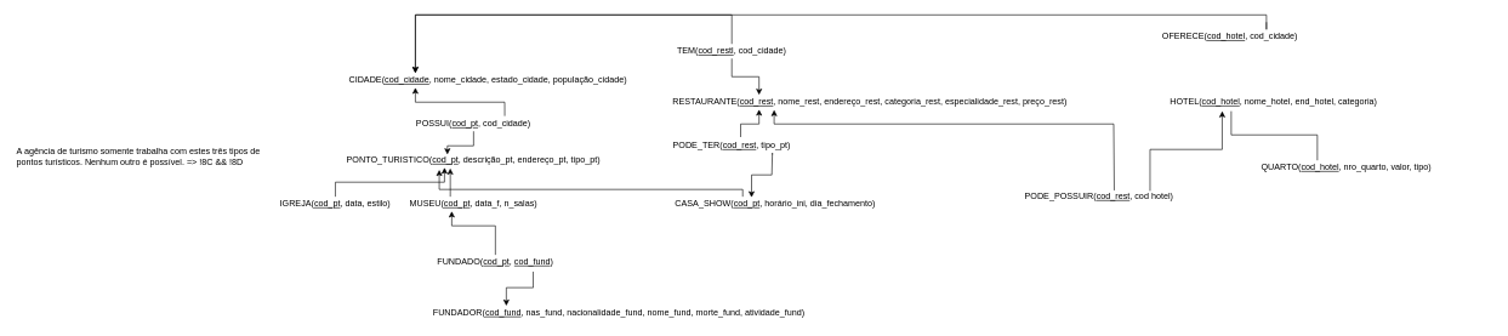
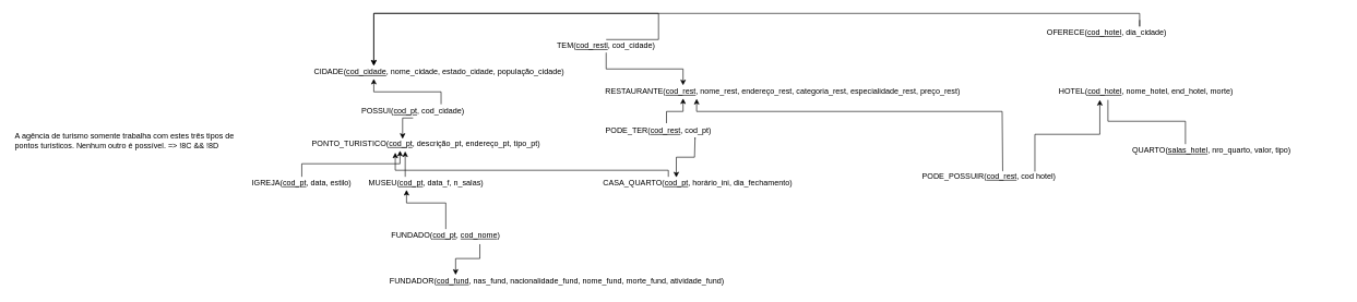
- <mxCell id="24" value="OFERECE(&lt;u&gt;cod_hotel&lt;/u&gt;, cod_cidade)" style="text;html=1;strokeColor=none;fillColor=none;align=center;verticalAlign=middle;whiteSpace=wrap;rounded=0;" vertex="1" parent="1"><mxGeometry x="1490" y="40" width="400" height="20" as="geometry" /></mxCell>
+ <mxCell id="24" value="OFERECE(&lt;u&gt;cod_hotel&lt;/u&gt;, dia_cidade)" style="text;html=1;strokeColor=none;fillColor=none;align=center;verticalAlign=middle;whiteSpace=wrap;rounded=0;" vertex="1" parent="1"><mxGeometry x="1490" y="40" width="400" height="20" as="geometry" /></mxCell>
- <mxCell id="27" value="TEM(&lt;u&gt;cod_restl&lt;/u&gt;, cod_cidade)" style="text;html=1;strokeColor=none;fillColor=none;align=center;verticalAlign=middle;whiteSpace=wrap;rounded=0;" vertex="1" parent="1"><mxGeometry x="805" y="60" width="400" height="20" as="geometry" /></mxCell>
+ <mxCell id="27" value="TEM(&lt;u&gt;cod_restl&lt;/u&gt;, cod_cidade)" style="text;html=1;strokeColor=none;fillColor=none;align=center;verticalAlign=middle;whiteSpace=wrap;rounded=0;" vertex="1" parent="1"><mxGeometry x="725" y="60" width="400" height="20" as="geometry" /></mxCell>
- <mxCell id="8" value="HOTEL(&lt;u&gt;cod_hotel&lt;/u&gt;, nome_hotel, end_hotel, categoria)" style="text;html=1;strokeColor=none;fillColor=none;align=center;verticalAlign=middle;whiteSpace=wrap;rounded=0;" vertex="1" parent="1"><mxGeometry x="1550" width="400" height="20" as="geometry" y="130" /></mxCell>
+ <mxCell id="8" value="HOTEL(&lt;u&gt;cod_hotel&lt;/u&gt;, nome_hotel, end_hotel, morte)" style="text;html=1;strokeColor=none;fillColor=none;align=center;verticalAlign=middle;whiteSpace=wrap;rounded=0;" vertex="1" parent="1"><mxGeometry x="1550" width="400" height="20" as="geometry" y="130" /></mxCell>
- <mxCell id="22" value="POSSUI(&lt;u&gt;cod_pt&lt;/u&gt;, cod_cidade)" style="text;html=1;strokeColor=none;fillColor=none;align=center;verticalAlign=middle;whiteSpace=wrap;rounded=0;" vertex="1" parent="1"><mxGeometry x="470" y="160" width="360" height="20" as="geometry" /></mxCell>
+ <mxCell id="22" value="POSSUI(&lt;u&gt;cod_pt&lt;/u&gt;, cod_cidade)" style="text;html=1;strokeColor=none;fillColor=none;align=center;verticalAlign=middle;whiteSpace=wrap;rounded=0;" vertex="1" parent="1"><mxGeometry x="450" y="160" width="360" height="20" as="geometry" /></mxCell>
- <mxCell id="19" value="PODE_TER(&lt;u&gt;cod_rest&lt;/u&gt;, tipo_pt)" style="text;html=1;strokeColor=none;fillColor=none;align=center;verticalAlign=middle;whiteSpace=wrap;rounded=0;" vertex="1" parent="1"><mxGeometry x="780" y="190" width="450" height="20" as="geometry" /></mxCell>
+ <mxCell id="19" value="PODE_TER(&lt;u&gt;cod_rest&lt;/u&gt;, cod_pt)" style="text;html=1;strokeColor=none;fillColor=none;align=center;verticalAlign=middle;whiteSpace=wrap;rounded=0;" vertex="1" parent="1"><mxGeometry x="780" y="190" width="450" height="20" as="geometry" /></mxCell>
- <mxCell id="32" value="QUARTO(&lt;u&gt;cod_hotel&lt;/u&gt;, nro_quarto, valor, tipo)" style="text;html=1;strokeColor=none;fillColor=none;align=center;verticalAlign=middle;whiteSpace=wrap;rounded=0;" vertex="1" parent="1"><mxGeometry x="1650" y="220" width="400" height="20" as="geometry" /></mxCell>
+ <mxCell id="32" value="QUARTO(&lt;u&gt;salas_hotel&lt;/u&gt;, nro_quarto, valor, tipo)" style="text;html=1;strokeColor=none;fillColor=none;align=center;verticalAlign=middle;whiteSpace=wrap;rounded=0;" vertex="1" parent="1"><mxGeometry x="1650" y="220" width="400" height="20" as="geometry" /></mxCell>
- <mxCell id="15" value="CASA_SHOW(&lt;u&gt;cod_pt&lt;/u&gt;, horário_ini, dia_fechamento)" style="text;html=1;strokeColor=none;fillColor=none;align=center;verticalAlign=middle;whiteSpace=wrap;rounded=0;" vertex="1" parent="1"><mxGeometry x="840" y="270" width="450" height="20" as="geometry" /></mxCell>
+ <mxCell id="15" value="CASA_QUARTO(&lt;u&gt;cod_pt&lt;/u&gt;, horário_ini, dia_fechamento)" style="text;html=1;strokeColor=none;fillColor=none;align=center;verticalAlign=middle;whiteSpace=wrap;rounded=0;" vertex="1" parent="1"><mxGeometry x="840" y="270" width="450" height="20" as="geometry" /></mxCell>
- <mxCell id="17" value="FUNDADO(&lt;u&gt;cod_pt&lt;/u&gt;, &lt;u&gt;cod_fund&lt;/u&gt;)" style="text;html=1;strokeColor=none;fillColor=none;align=center;verticalAlign=middle;whiteSpace=wrap;rounded=0;" vertex="1" parent="1"><mxGeometry x="480" y="350" width="400" height="20" as="geometry" /></mxCell>
+ <mxCell id="17" value="FUNDADO(&lt;u&gt;cod_pt&lt;/u&gt;, &lt;u&gt;cod_nome&lt;/u&gt;)" style="text;html=1;strokeColor=none;fillColor=none;align=center;verticalAlign=middle;whiteSpace=wrap;rounded=0;" vertex="1" parent="1"><mxGeometry x="480" y="350" width="400" height="20" as="geometry" /></mxCell>
